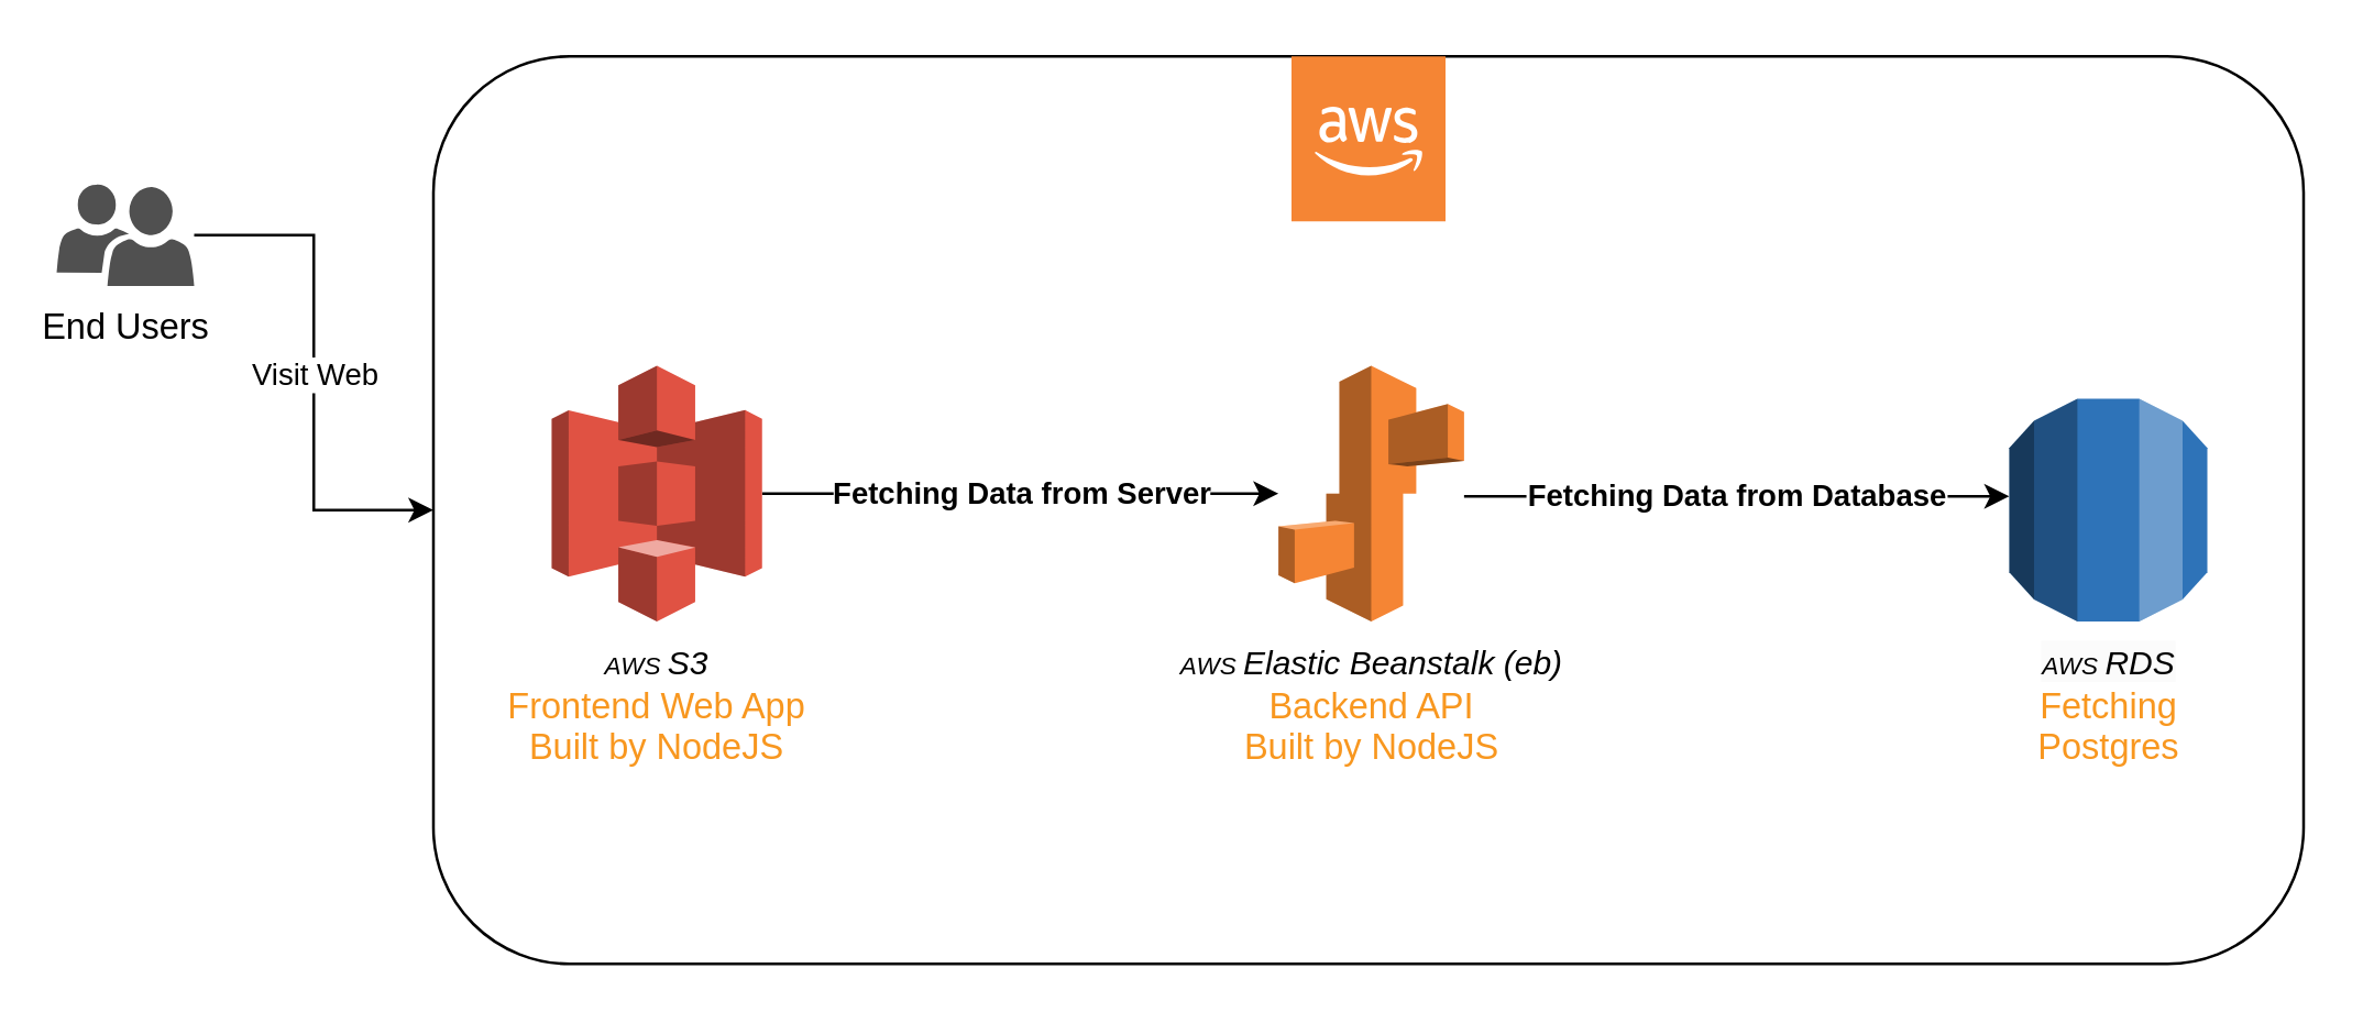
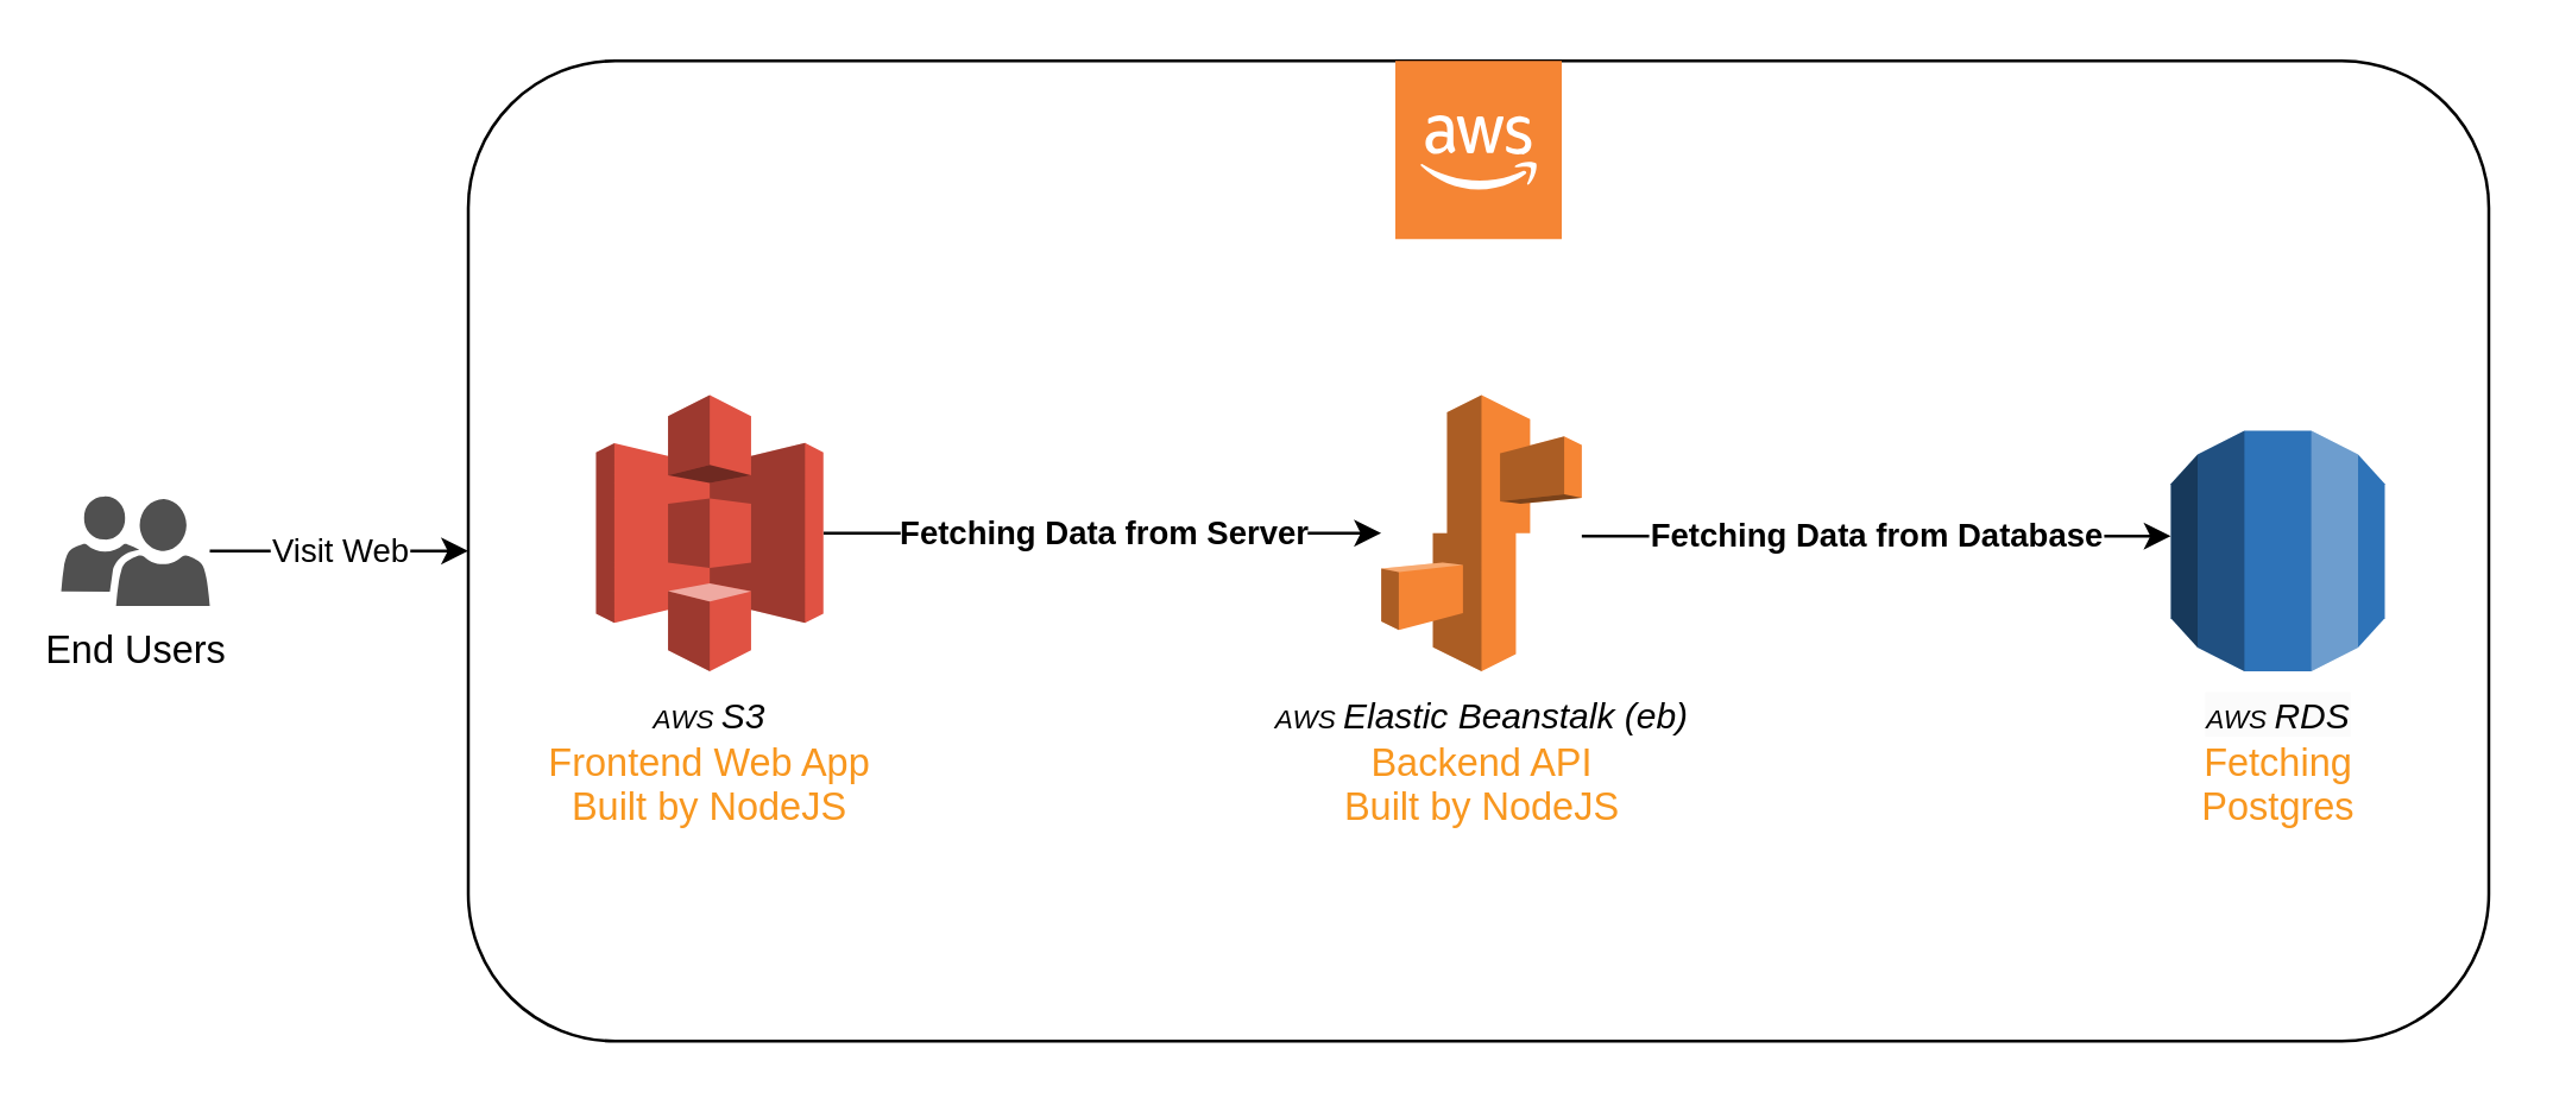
- <mxCell id="5" value="End Users" style="sketch=0;pointerEvents=1;shadow=0;dashed=0;html=1;strokeColor=none;labelPosition=center;verticalLabelPosition=bottom;verticalAlign=top;align=center;fillColor=#505050;shape=mxgraph.mscae.intune.user_group;fontSize=13;" vertex="1" parent="1"><mxGeometry x="20" y="66.5" width="50" height="37" as="geometry" /></mxCell>
+ <mxCell id="5" value="End Users" style="sketch=0;pointerEvents=1;shadow=0;dashed=0;html=1;strokeColor=none;labelPosition=center;verticalLabelPosition=bottom;verticalAlign=top;align=center;fillColor=#505050;shape=mxgraph.mscae.intune.user_group;fontSize=13;" vertex="1" parent="1"><mxGeometry x="20" y="166.5" width="50" height="37" as="geometry" /></mxCell>
